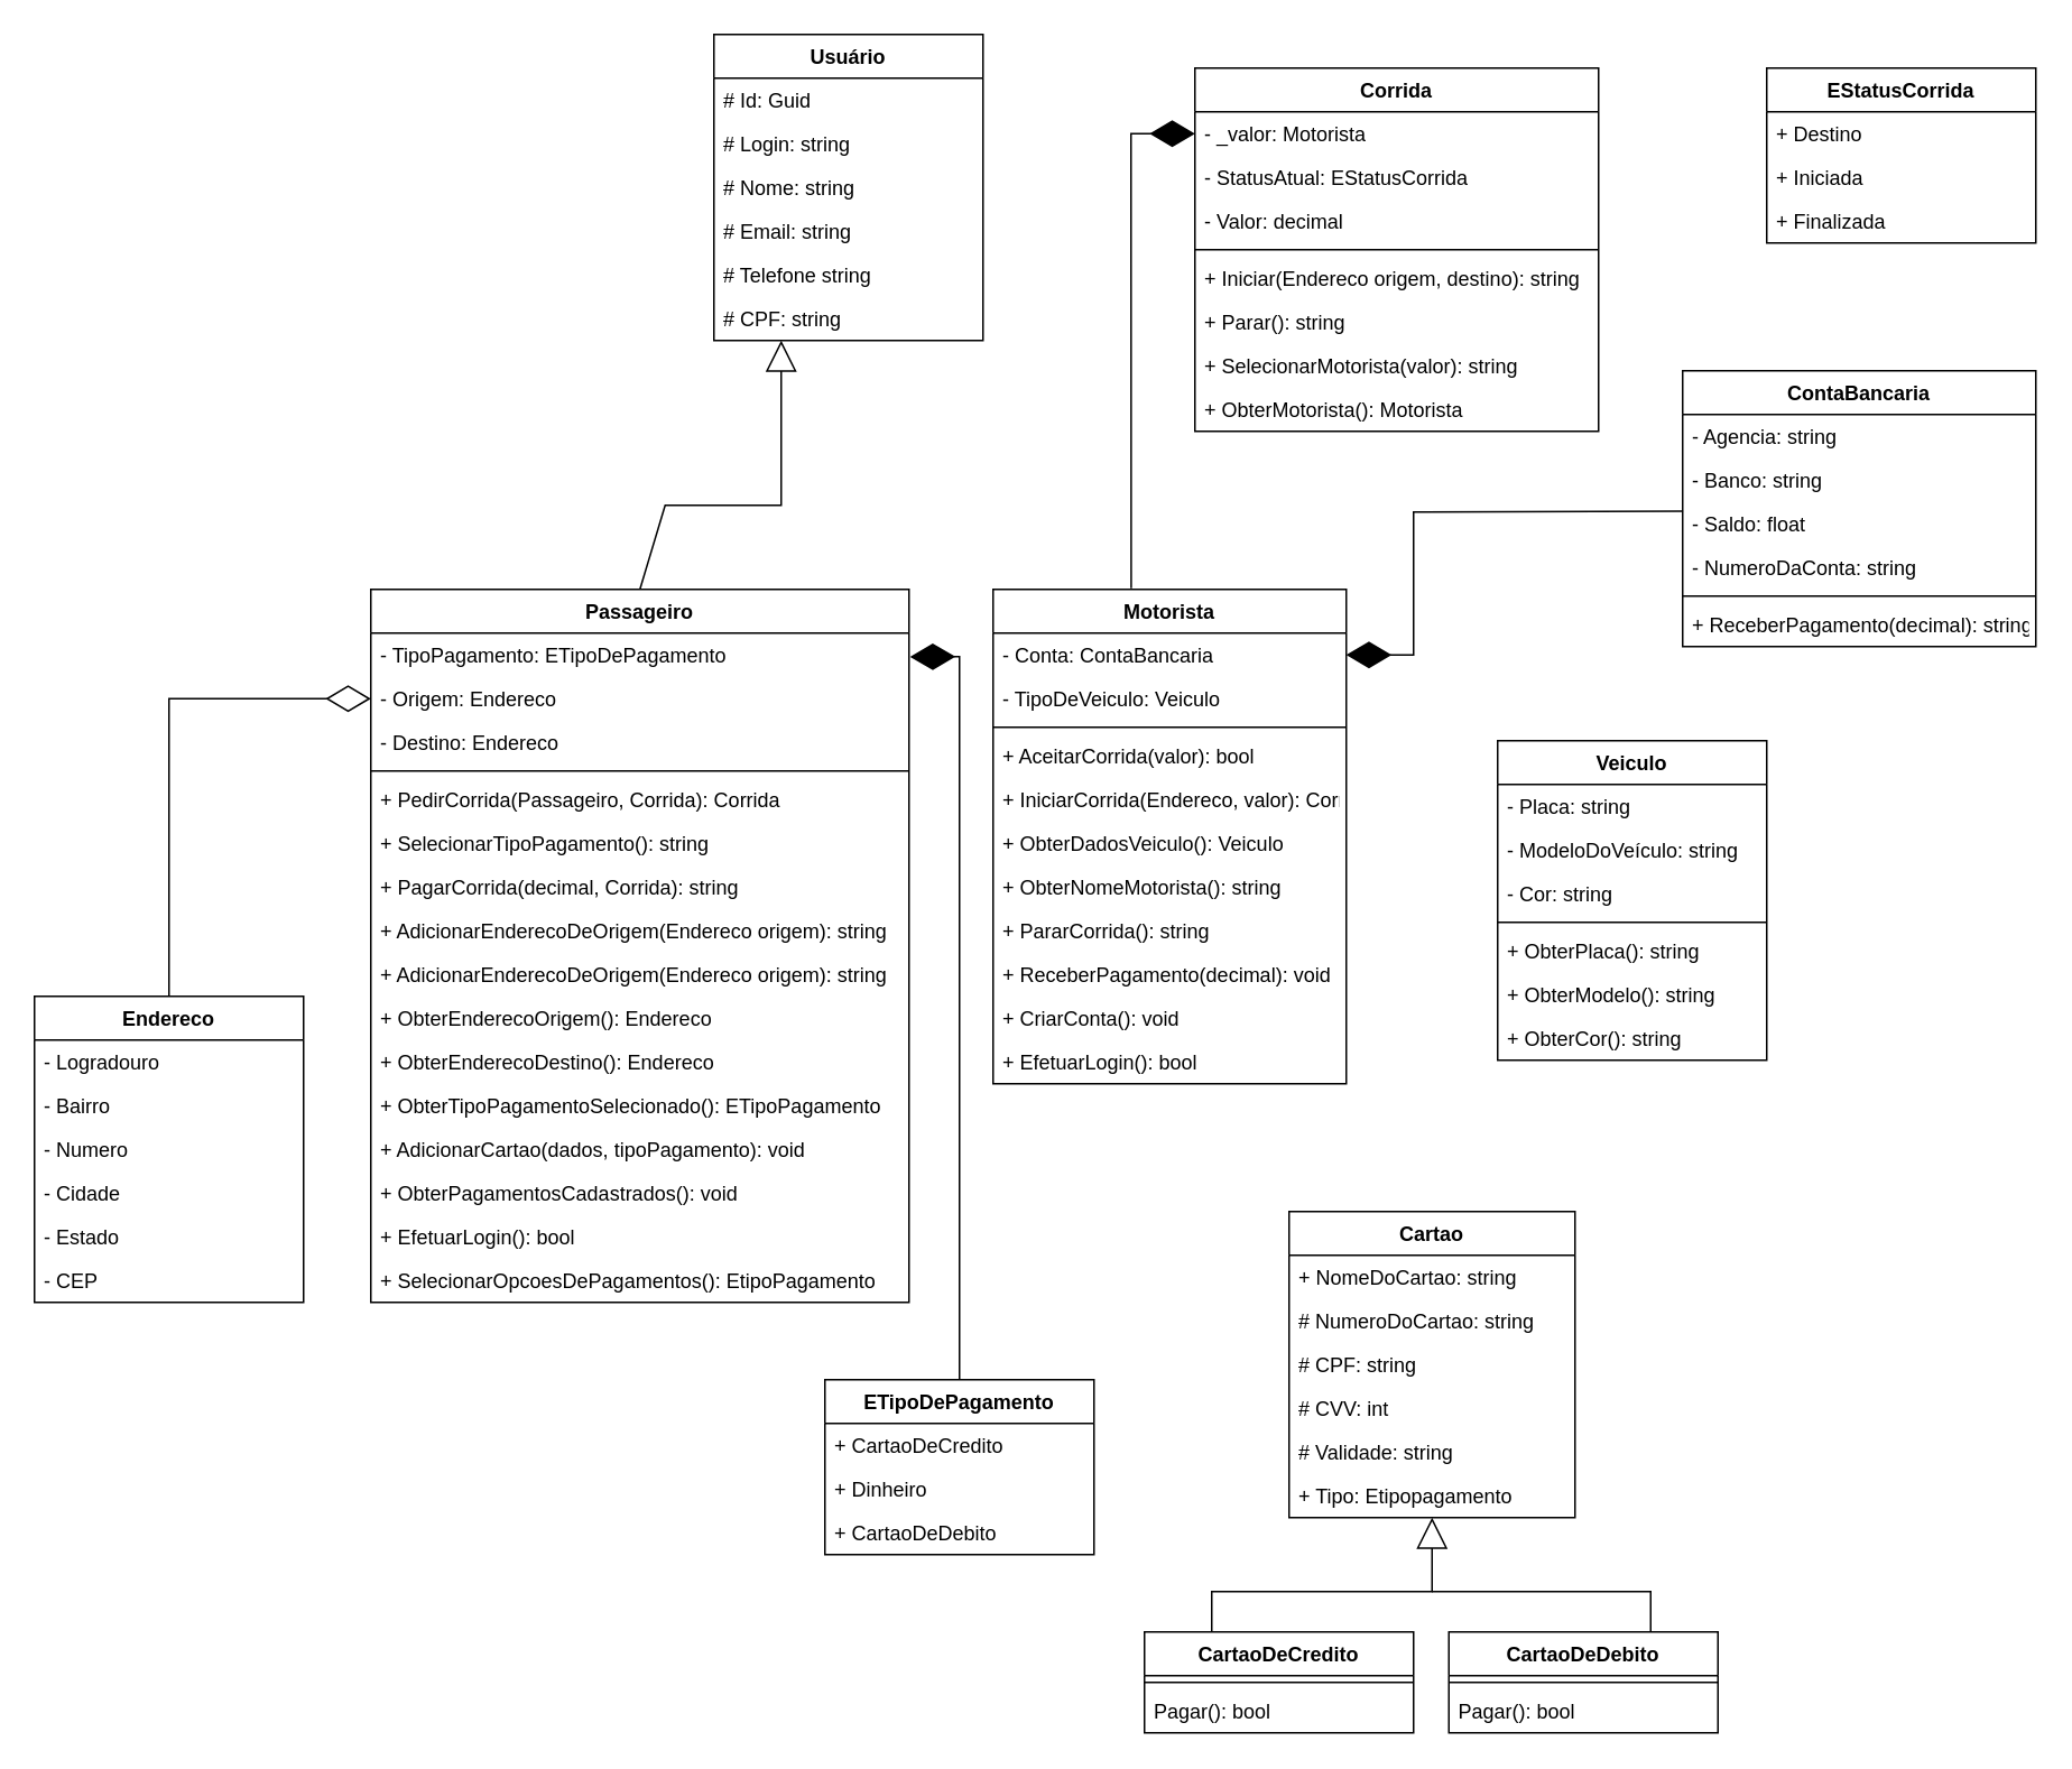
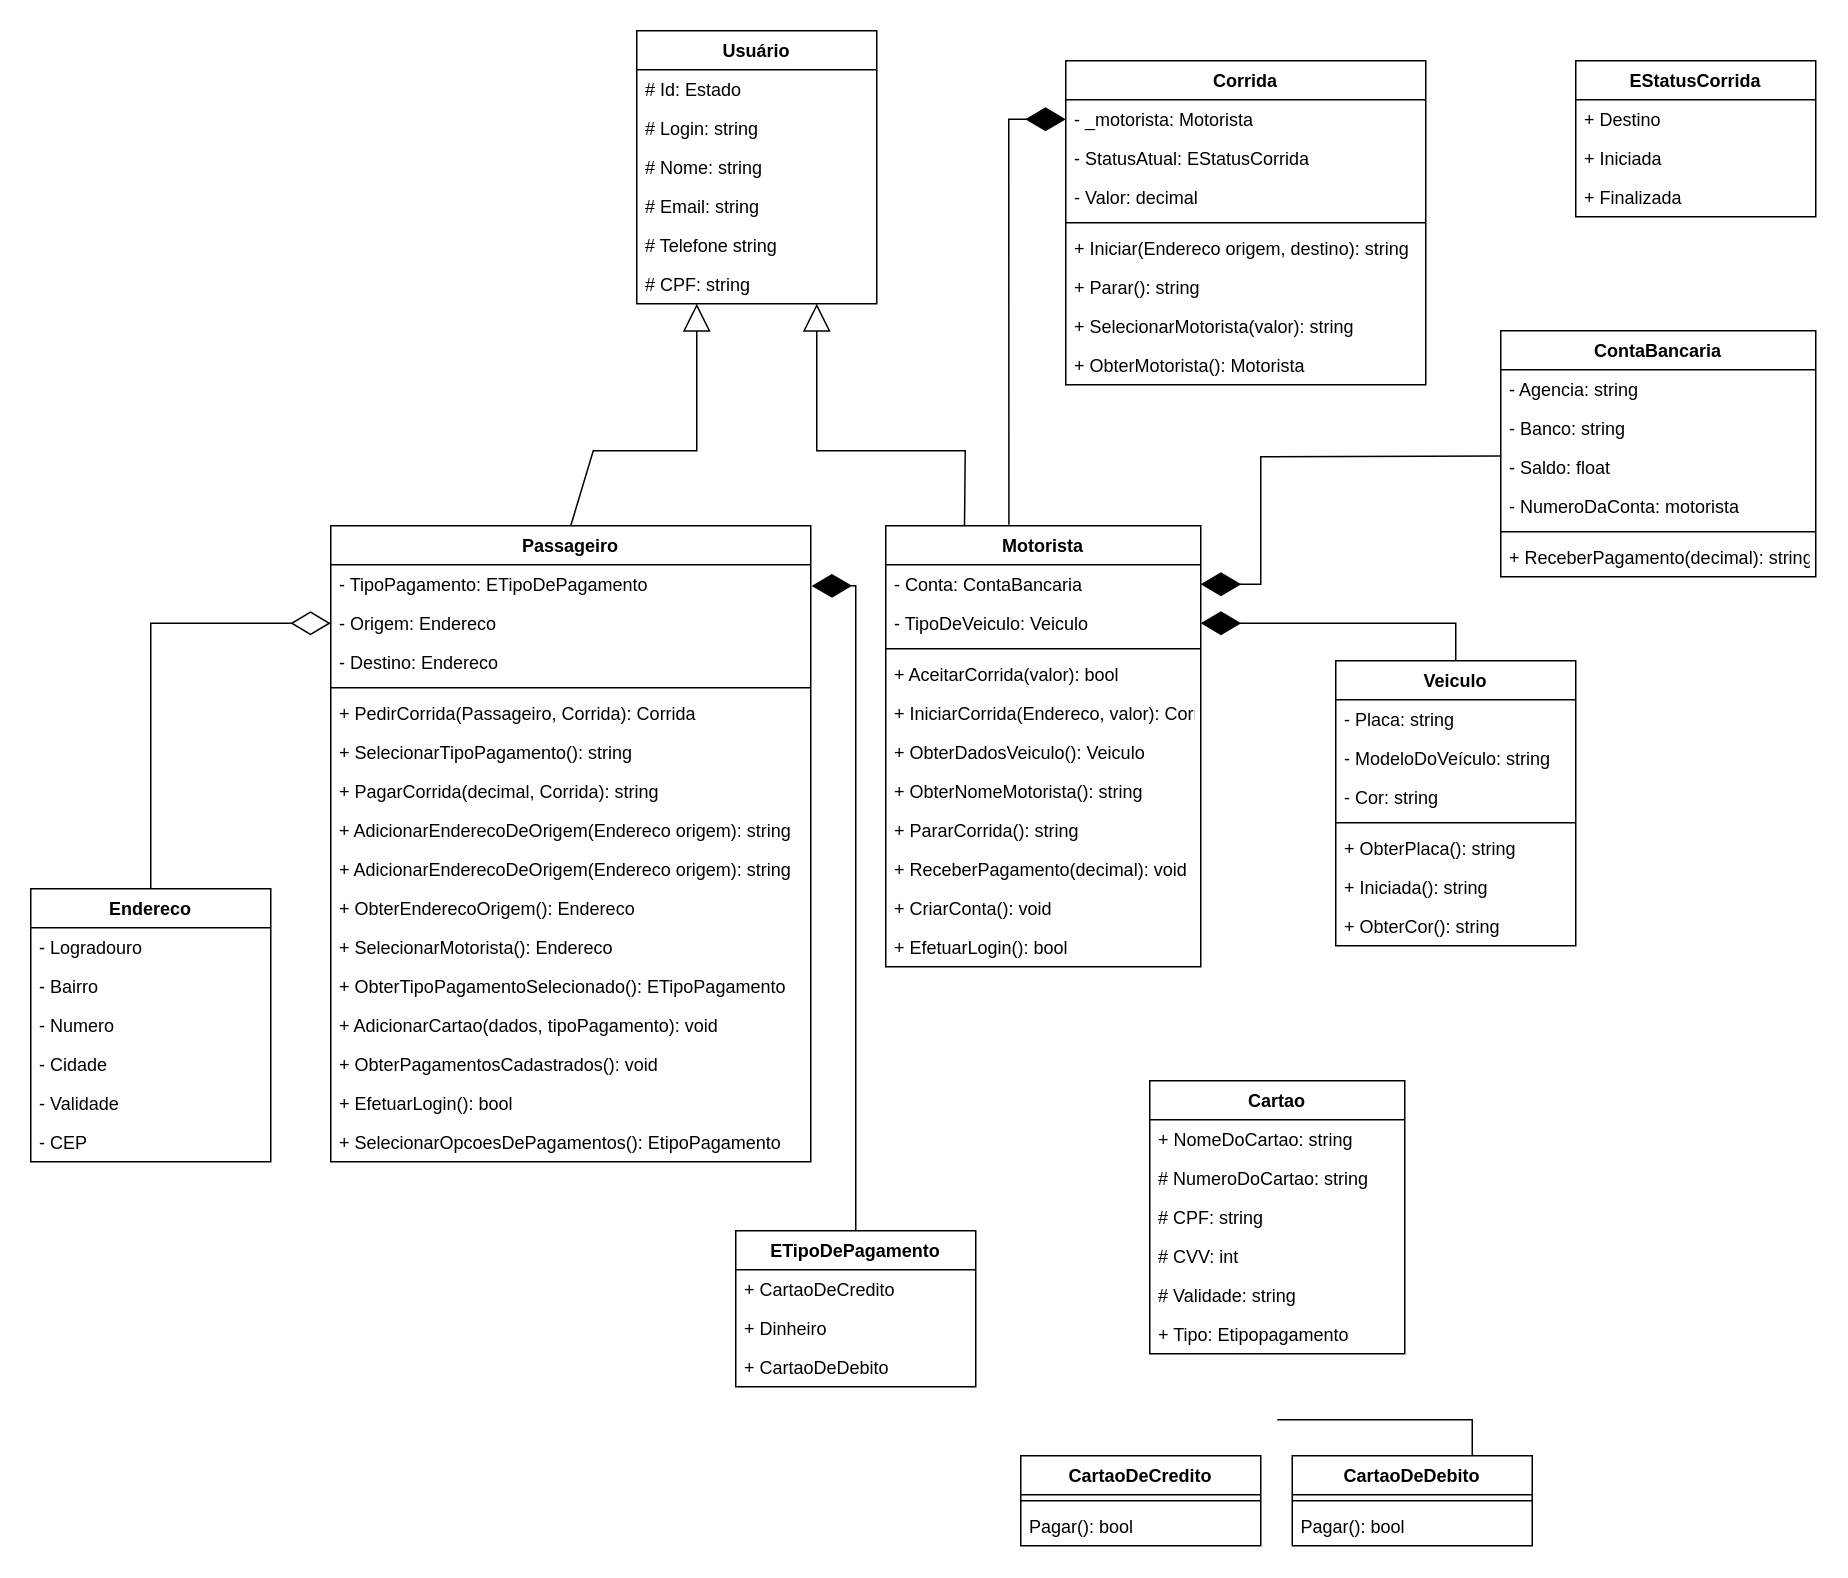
- <mxCell id="3" value="# Id: Guid" style="text;strokeColor=none;fillColor=none;align=left;verticalAlign=top;spacingLeft=4;spacingRight=4;overflow=hidden;rotatable=0;points=[[0,0.5],[1,0.5]];portConstraint=eastwest;" parent="2" vertex="1"><mxGeometry y="26" width="160" height="26" as="geometry" /></mxCell>
+ <mxCell id="3" value="# Id: Estado" style="text;strokeColor=none;fillColor=none;align=left;verticalAlign=top;spacingLeft=4;spacingRight=4;overflow=hidden;rotatable=0;points=[[0,0.5],[1,0.5]];portConstraint=eastwest;" parent="2" vertex="1"><mxGeometry y="26" width="160" height="26" as="geometry" /></mxCell>
- <mxCell id="90" value="- _valor: Motorista" style="text;strokeColor=none;fillColor=none;align=left;verticalAlign=top;spacingLeft=4;spacingRight=4;overflow=hidden;rotatable=0;points=[[0,0.5],[1,0.5]];portConstraint=eastwest;" parent="89" vertex="1"><mxGeometry y="26" width="240" height="26" as="geometry" /></mxCell>
+ <mxCell id="90" value="- _motorista: Motorista" style="text;strokeColor=none;fillColor=none;align=left;verticalAlign=top;spacingLeft=4;spacingRight=4;overflow=hidden;rotatable=0;points=[[0,0.5],[1,0.5]];portConstraint=eastwest;" parent="89" vertex="1"><mxGeometry y="26" width="240" height="26" as="geometry" /></mxCell>
+ <mxCell id="58" value="" style="endArrow=block;endSize=16;endFill=0;html=1;rounded=0;exitX=0.25;exitY=0;exitDx=0;exitDy=0;entryX=0.75;entryY=1;entryDx=0;entryDy=0;" parent="1" source="41" target="2" edge="1"><mxGeometry width="160" relative="1" as="geometry"><mxPoint x="470" y="348.15" as="sourcePoint" /><mxPoint x="550" y="240" as="targetPoint" /><Array as="points"><mxPoint x="643" y="300" /><mxPoint x="544" y="300" /></Array></mxGeometry></mxCell>
- <mxCell id="81" value="- NumeroDaConta: string" style="text;strokeColor=none;fillColor=none;align=left;verticalAlign=top;spacingLeft=4;spacingRight=4;overflow=hidden;rotatable=0;points=[[0,0.5],[1,0.5]];portConstraint=eastwest;" parent="77" vertex="1"><mxGeometry y="104" width="210" height="26" as="geometry" /></mxCell>
+ <mxCell id="81" value="- NumeroDaConta: motorista" style="text;strokeColor=none;fillColor=none;align=left;verticalAlign=top;spacingLeft=4;spacingRight=4;overflow=hidden;rotatable=0;points=[[0,0.5],[1,0.5]];portConstraint=eastwest;" parent="77" vertex="1"><mxGeometry y="104" width="210" height="26" as="geometry" /></mxCell>
+ <mxCell id="59" value="" style="endArrow=diamondThin;endFill=1;endSize=24;html=1;rounded=0;strokeWidth=1;entryX=1;entryY=0.5;entryDx=0;entryDy=0;exitX=0.5;exitY=0;exitDx=0;exitDy=0;" parent="1" source="26" target="43" edge="1"><mxGeometry width="160" relative="1" as="geometry"><mxPoint x="984" y="393.58" as="sourcePoint" /><mxPoint x="784" y="390" as="targetPoint" /><Array as="points"><mxPoint x="970" y="415" /></Array></mxGeometry></mxCell>
- <mxCell id="32" value="+ ObterModelo(): string" style="text;strokeColor=none;fillColor=none;align=left;verticalAlign=top;spacingLeft=4;spacingRight=4;overflow=hidden;rotatable=0;points=[[0,0.5],[1,0.5]];portConstraint=eastwest;" parent="26" vertex="1"><mxGeometry y="138" width="160" height="26" as="geometry" /></mxCell>
+ <mxCell id="32" value="+ Iniciada(): string" style="text;strokeColor=none;fillColor=none;align=left;verticalAlign=top;spacingLeft=4;spacingRight=4;overflow=hidden;rotatable=0;points=[[0,0.5],[1,0.5]];portConstraint=eastwest;" parent="26" vertex="1"><mxGeometry y="138" width="160" height="26" as="geometry" /></mxCell>
- <mxCell id="20" value="+ ObterEnderecoDestino(): Endereco" style="text;strokeColor=none;fillColor=none;align=left;verticalAlign=top;spacingLeft=4;spacingRight=4;overflow=hidden;rotatable=0;points=[[0,0.5],[1,0.5]];portConstraint=eastwest;" vertex="1" parent="9"><mxGeometry y="268" width="320" height="26" as="geometry" /></mxCell>
+ <mxCell id="20" value="+ SelecionarMotorista(): Endereco" style="text;strokeColor=none;fillColor=none;align=left;verticalAlign=top;spacingLeft=4;spacingRight=4;overflow=hidden;rotatable=0;points=[[0,0.5],[1,0.5]];portConstraint=eastwest;" vertex="1" parent="9"><mxGeometry y="268" width="320" height="26" as="geometry" /></mxCell>
- <mxCell id="39" value="- Estado" style="text;strokeColor=none;fillColor=none;align=left;verticalAlign=top;spacingLeft=4;spacingRight=4;overflow=hidden;rotatable=0;points=[[0,0.5],[1,0.5]];portConstraint=eastwest;" parent="34" vertex="1"><mxGeometry y="130" width="160" height="26" as="geometry" /></mxCell>
+ <mxCell id="39" value="- Validade" style="text;strokeColor=none;fillColor=none;align=left;verticalAlign=top;spacingLeft=4;spacingRight=4;overflow=hidden;rotatable=0;points=[[0,0.5],[1,0.5]];portConstraint=eastwest;" parent="34" vertex="1"><mxGeometry y="130" width="160" height="26" as="geometry" /></mxCell>
- <mxCell id="76" value="" style="endArrow=block;endSize=16;endFill=0;html=1;rounded=0;strokeWidth=1;entryX=0.5;entryY=1;entryDx=0;entryDy=0;exitX=0.25;exitY=0;exitDx=0;exitDy=0;" parent="1" source="69" target="62" edge="1"><mxGeometry width="160" relative="1" as="geometry"><mxPoint x="731" y="970" as="sourcePoint" /><mxPoint x="751" y="866" as="targetPoint" /><Array as="points"><mxPoint x="720" y="946" /><mxPoint x="851" y="946" /><mxPoint x="851" y="936" /></Array></mxGeometry></mxCell>
